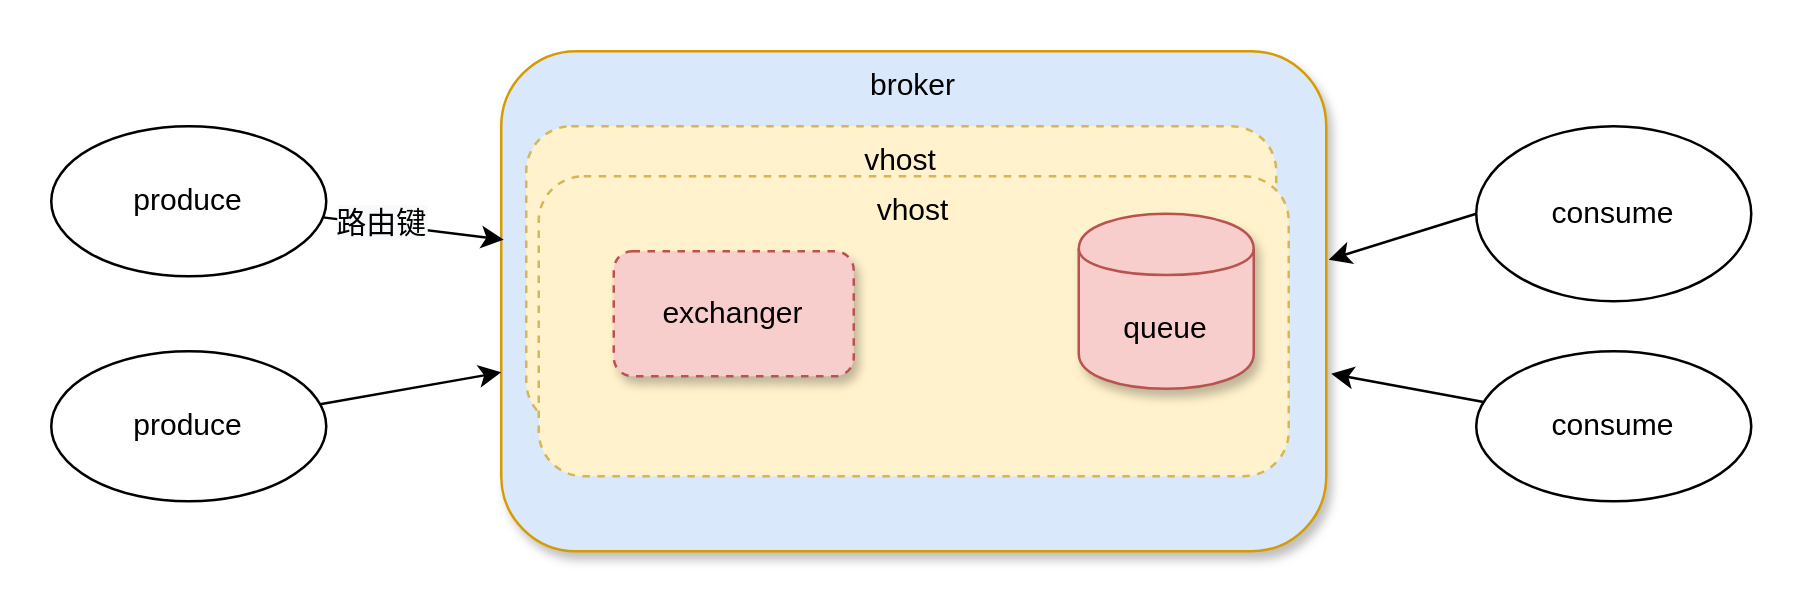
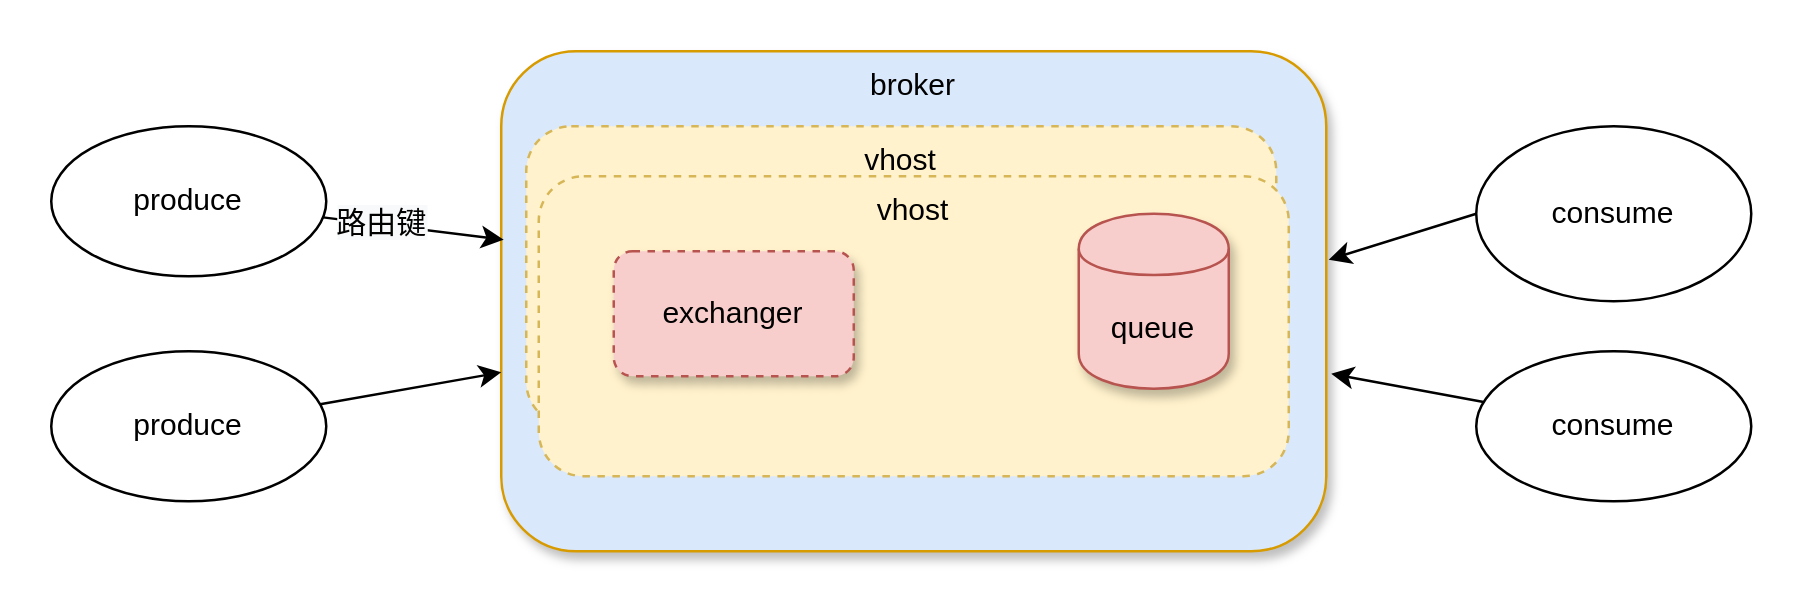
- <mxCell id="11" value="queue" style="shape=cylinder;whiteSpace=wrap;html=1;boundedLbl=1;backgroundOutline=1;fillColor=#f8cecc;strokeColor=#b85450;shadow=1;" vertex="1" parent="1"><mxGeometry x="431" y="85" width="70" height="70" as="geometry" /></mxCell>
+ <mxCell id="11" value="queue" style="shape=cylinder;whiteSpace=wrap;html=1;boundedLbl=1;backgroundOutline=1;fillColor=#f8cecc;strokeColor=#b85450;shadow=1;" vertex="1" parent="1"><mxGeometry x="431" y="85" width="60" height="70" as="geometry" /></mxCell>
